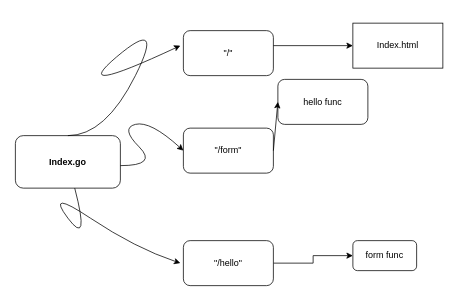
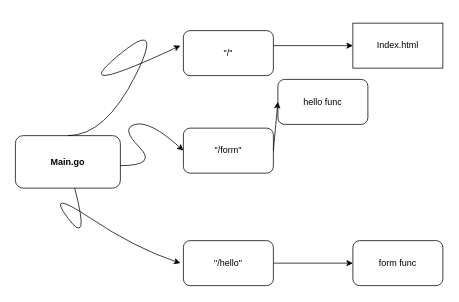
- <mxCell id="2" value="Index.go" style="rounded=1;whiteSpace=wrap;html=1;fontStyle=1;strokeColor=#000000;" vertex="1" parent="1"><mxGeometry x="20" y="180" width="140" height="70" as="geometry" /></mxCell>
+ <mxCell id="2" value="Main.go" style="rounded=1;whiteSpace=wrap;html=1;fontStyle=1;strokeColor=#000000;" vertex="1" parent="1"><mxGeometry x="20" y="180" width="140" height="70" as="geometry" /></mxCell>
- <mxCell id="12" value="form func" style="rounded=1;whiteSpace=wrap;html=1;strokeColor=#000000;" vertex="1" parent="1"><mxGeometry x="470" y="320" width="85" height="40" as="geometry" /></mxCell>
+ <mxCell id="12" value="form func" style="rounded=1;whiteSpace=wrap;html=1;strokeColor=#000000;" vertex="1" parent="1"><mxGeometry x="470" y="320" width="120" height="60" as="geometry" /></mxCell>
